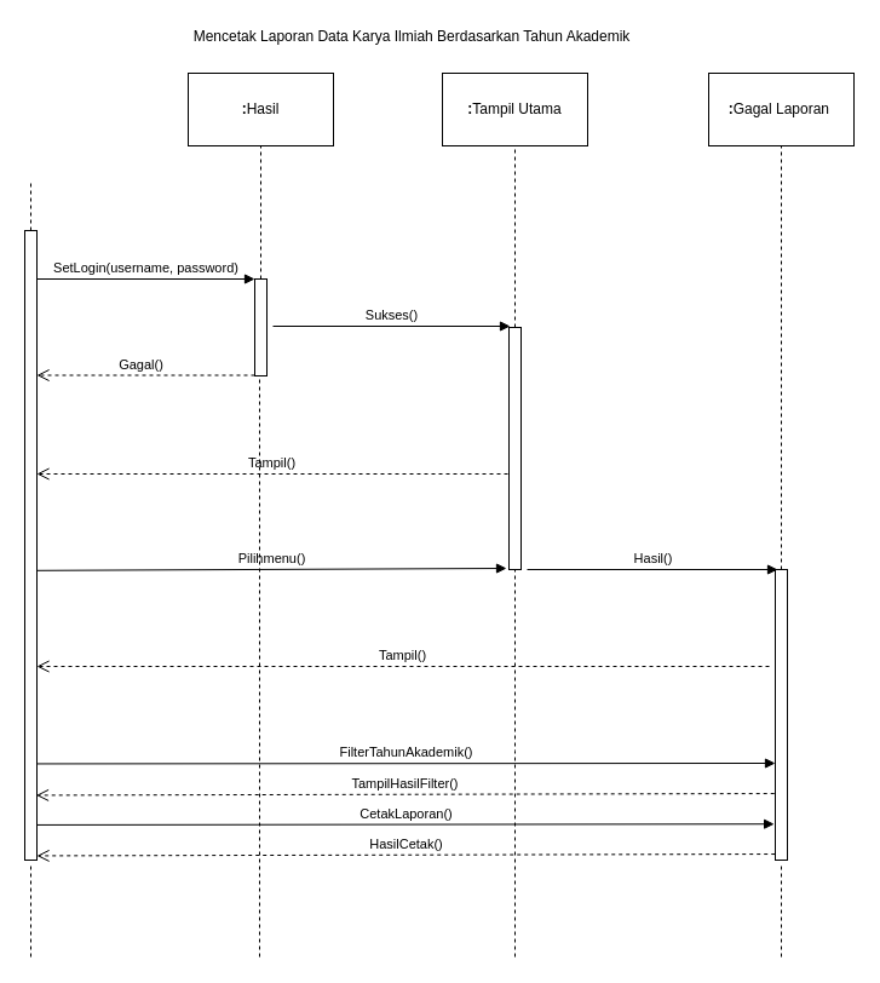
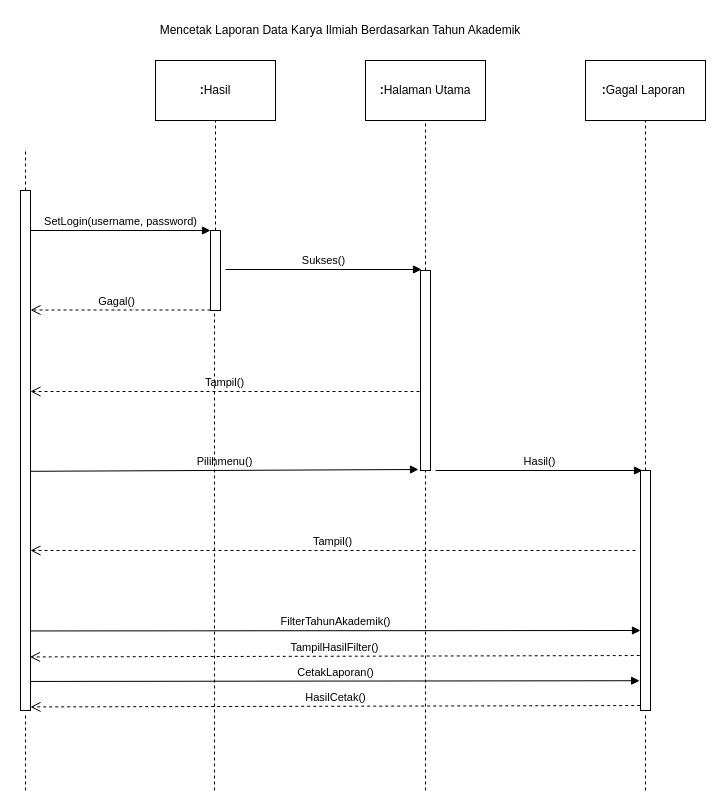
- <mxCell id="5" value="&lt;b&gt;:&lt;/b&gt;Tampil Utama" style="rounded=0;whiteSpace=wrap;html=1;" parent="1" vertex="1"><mxGeometry x="365" y="60" width="120" height="60" as="geometry" /></mxCell>
+ <mxCell id="5" value="&lt;b&gt;:&lt;/b&gt;Halaman Utama" style="rounded=0;whiteSpace=wrap;html=1;" parent="1" vertex="1"><mxGeometry x="365" y="60" width="120" height="60" as="geometry" /></mxCell>
